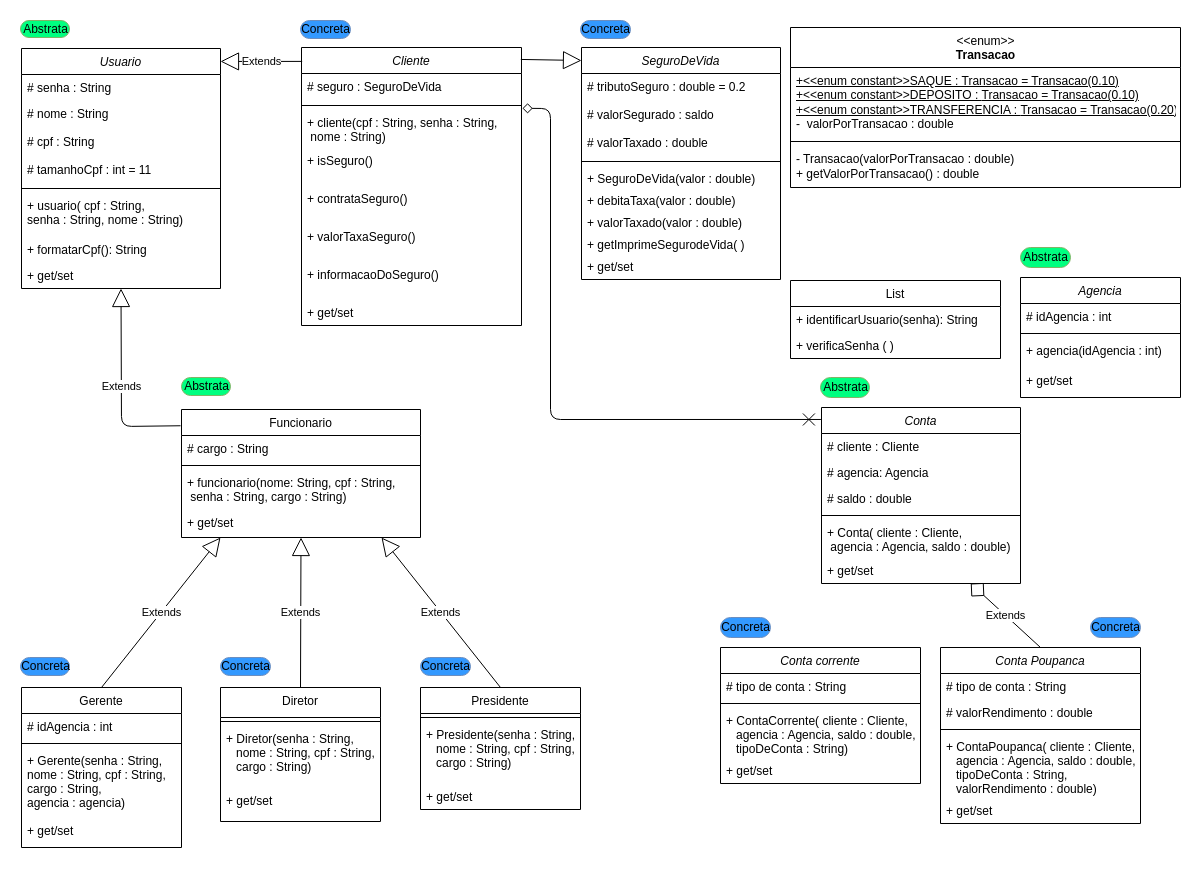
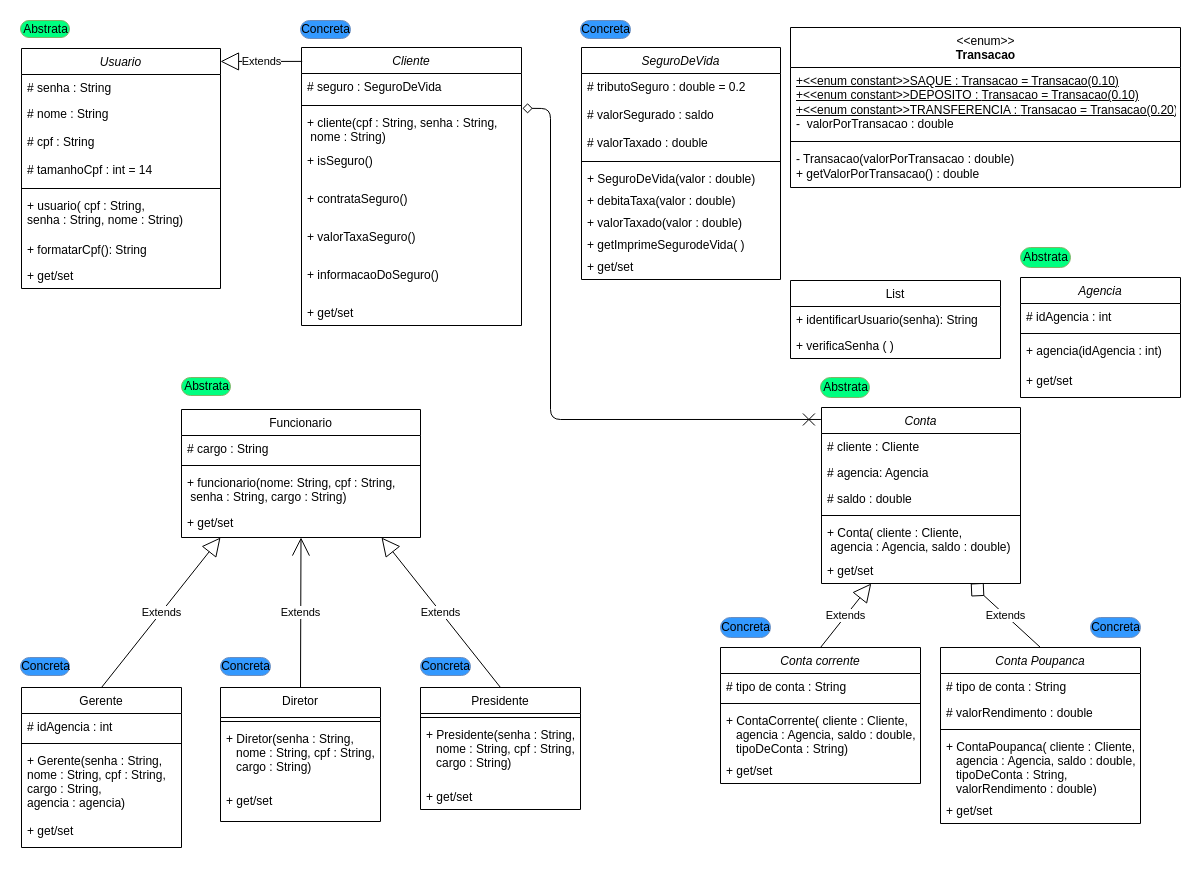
- <mxCell id="83" value="&lt;br&gt;" style="endArrow=block;endSize=16;endFill=0;html=1;exitX=0.997;exitY=0.043;exitDx=0;exitDy=0;exitPerimeter=0;entryX=0;entryY=0.056;entryDx=0;entryDy=0;entryPerimeter=0;" parent="1" source="2" target="84" edge="1"><mxGeometry x="-0.351" y="-1" width="160" relative="1" as="geometry"><mxPoint x="771.7" y="138.078" as="sourcePoint" /><mxPoint x="610" y="77" as="targetPoint" /><mxPoint as="offset" /></mxGeometry></mxCell>
- <mxCell id="76" value="# tamanhoCpf : int = 11" style="text;align=left;verticalAlign=top;spacingLeft=4;spacingRight=4;overflow=hidden;rotatable=0;points=[[0,0.5],[1,0.5]];portConstraint=eastwest;rounded=0;shadow=0;html=0;" parent="72" vertex="1"><mxGeometry y="108" width="199" height="28" as="geometry" /></mxCell>
+ <mxCell id="76" value="# tamanhoCpf : int = 14" style="text;align=left;verticalAlign=top;spacingLeft=4;spacingRight=4;overflow=hidden;rotatable=0;points=[[0,0.5],[1,0.5]];portConstraint=eastwest;rounded=0;shadow=0;html=0;" parent="72" vertex="1"><mxGeometry y="108" width="199" height="28" as="geometry" /></mxCell>
- <mxCell id="71" value="Extends" style="endArrow=block;endSize=16;endFill=0;html=1;entryX=0.5;entryY=1;entryDx=0;entryDy=0;exitX=-0.004;exitY=0.127;exitDx=0;exitDy=0;exitPerimeter=0;" parent="1" source="11" target="72" edge="1"><mxGeometry width="160" relative="1" as="geometry"><mxPoint x="170" y="427" as="sourcePoint" /><mxPoint x="140" y="277" as="targetPoint" /><Array as="points"><mxPoint x="121" y="426" /></Array></mxGeometry></mxCell>
- <mxCell id="48" value="Extends" style="endArrow=block;endSize=16;endFill=0;html=1;exitX=0.5;exitY=0;exitDx=0;exitDy=0;entryX=0.5;entryY=1;entryDx=0;entryDy=0;" parent="1" source="43" target="11" edge="1"><mxGeometry width="160" relative="1" as="geometry"><mxPoint x="242" y="619" as="sourcePoint" /><mxPoint x="402" y="619" as="targetPoint" /></mxGeometry></mxCell>
+ <mxCell id="48" value="Extends" style="endArrow=open;endSize=16;endFill=0;html=1;exitX=0.5;exitY=0;exitDx=0;exitDy=0;entryX=0.5;entryY=1;entryDx=0;entryDy=0;" parent="1" source="43" target="11" edge="1"><mxGeometry width="160" relative="1" as="geometry"><mxPoint x="242" y="619" as="sourcePoint" /><mxPoint x="402" y="619" as="targetPoint" /></mxGeometry></mxCell>
+ <mxCell id="51" value="Extends" style="endArrow=block;endSize=16;endFill=0;html=1;exitX=0.5;exitY=0;exitDx=0;exitDy=0;entryX=0.25;entryY=1;entryDx=0;entryDy=0;" parent="1" source="27" target="20" edge="1"><mxGeometry width="160" relative="1" as="geometry"><mxPoint x="661" y="689" as="sourcePoint" /><mxPoint x="851" y="719" as="targetPoint" /></mxGeometry></mxCell>
